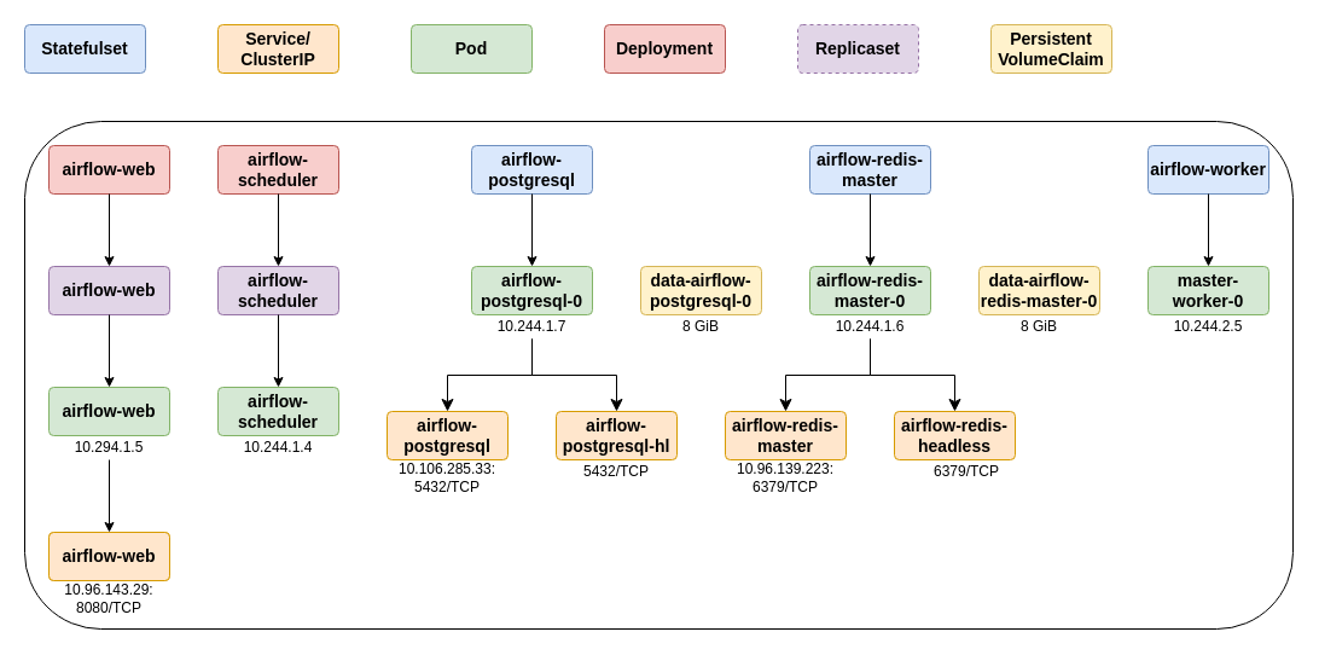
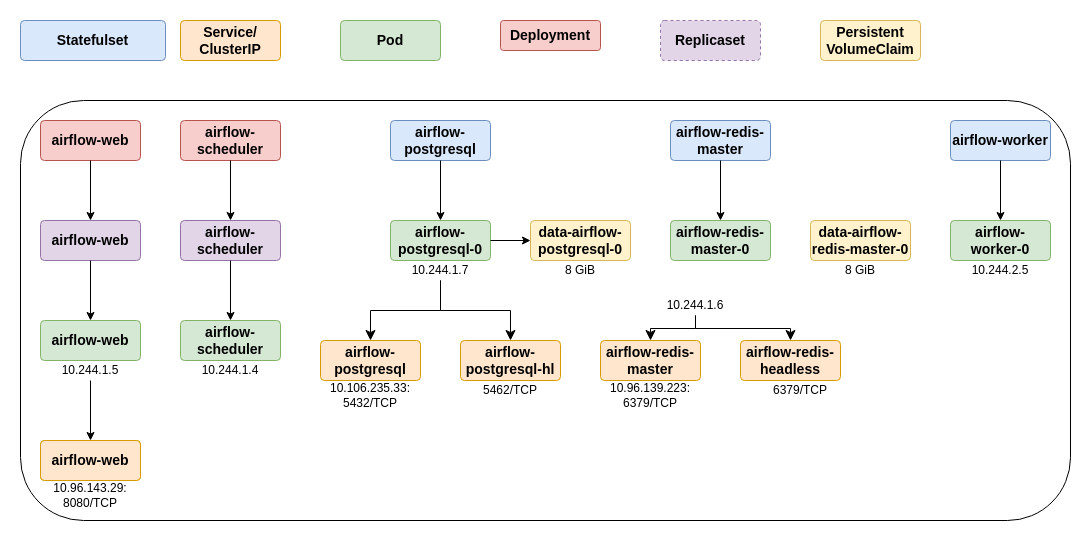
- <mxCell id="2" value="&lt;b&gt;&lt;font style=&quot;font-size: 14px;&quot;&gt;Statefulset&lt;/font&gt;&lt;/b&gt;" style="rounded=1;arcSize=10;whiteSpace=wrap;html=1;align=center;fillColor=#dae8fc;strokeColor=#6c8ebf;" parent="1" vertex="1"><mxGeometry x="20" y="20" width="100" height="40" as="geometry" /></mxCell>
+ <mxCell id="2" value="&lt;b&gt;&lt;font style=&quot;font-size: 14px;&quot;&gt;Statefulset&lt;/font&gt;&lt;/b&gt;" style="rounded=1;arcSize=10;whiteSpace=wrap;html=1;align=center;fillColor=#dae8fc;strokeColor=#6c8ebf;" parent="1" vertex="1"><mxGeometry x="20" y="20" width="145" height="40" as="geometry" /></mxCell>
- <mxCell id="14" value="&lt;b&gt;&lt;font style=&quot;font-size: 14px;&quot;&gt;Deployment&lt;/font&gt;&lt;/b&gt;" style="rounded=1;arcSize=10;whiteSpace=wrap;html=1;align=center;fillColor=#f8cecc;strokeColor=#b85450;" parent="1" vertex="1"><mxGeometry x="500" y="20" width="100" height="40" as="geometry" /></mxCell>
+ <mxCell id="14" value="&lt;b&gt;&lt;font style=&quot;font-size: 14px;&quot;&gt;Deployment&lt;/font&gt;&lt;/b&gt;" style="rounded=1;arcSize=10;whiteSpace=wrap;html=1;align=center;fillColor=#f8cecc;strokeColor=#b85450;" parent="1" vertex="1"><mxGeometry x="500" y="20" width="100" height="30" as="geometry" /></mxCell>
+ <mxCell id="45" value="" style="endArrow=classic;html=1;rounded=0;exitX=1;exitY=0.5;exitDx=0;exitDy=0;entryX=0;entryY=0.5;entryDx=0;entryDy=0;" parent="1" source="8" target="46" edge="1"><mxGeometry width="50" height="50" relative="1" as="geometry"><mxPoint x="410" y="310" as="sourcePoint" /><mxPoint x="460" y="260" as="targetPoint" /></mxGeometry></mxCell>
- <mxCell id="51" value="&lt;b&gt;&lt;font style=&quot;font-size: 14px;&quot;&gt;master-worker-0&lt;/font&gt;&lt;/b&gt;" style="rounded=1;arcSize=10;whiteSpace=wrap;html=1;align=center;fillColor=#d5e8d4;strokeColor=#82b366;" parent="1" vertex="1"><mxGeometry x="950" y="220" width="100" height="40" as="geometry" /></mxCell>
+ <mxCell id="51" value="&lt;b&gt;&lt;font style=&quot;font-size: 14px;&quot;&gt;airflow-worker-0&lt;/font&gt;&lt;/b&gt;" style="rounded=1;arcSize=10;whiteSpace=wrap;html=1;align=center;fillColor=#d5e8d4;strokeColor=#82b366;" parent="1" vertex="1"><mxGeometry x="950" y="220" width="100" height="40" as="geometry" /></mxCell>
- <mxCell id="37" value="10.244.1.6" style="text;html=1;align=center;verticalAlign=middle;whiteSpace=wrap;rounded=0;" parent="1" vertex="1"><mxGeometry x="670" y="260" width="100" height="20" as="geometry" /></mxCell>
+ <mxCell id="37" value="10.244.1.6" style="text;html=1;align=center;verticalAlign=middle;whiteSpace=wrap;rounded=0;" parent="1" vertex="1"><mxGeometry x="645" y="295" width="100" height="20" as="geometry" /></mxCell>
- <mxCell id="19" value="10.294.1.5" style="text;html=1;align=center;verticalAlign=middle;whiteSpace=wrap;rounded=0;" parent="1" vertex="1"><mxGeometry x="40" y="360" width="100" height="20" as="geometry" /></mxCell>
+ <mxCell id="19" value="10.244.1.5" style="text;html=1;align=center;verticalAlign=middle;whiteSpace=wrap;rounded=0;" parent="1" vertex="1"><mxGeometry x="40" y="360" width="100" height="20" as="geometry" /></mxCell>
- <mxCell id="32" value="5432/TCP" style="text;html=1;align=center;verticalAlign=middle;whiteSpace=wrap;rounded=0;" parent="1" vertex="1"><mxGeometry x="460" y="380" width="100" height="20" as="geometry" /></mxCell>
+ <mxCell id="32" value="5462/TCP" style="text;html=1;align=center;verticalAlign=middle;whiteSpace=wrap;rounded=0;" parent="1" vertex="1"><mxGeometry x="460" y="380" width="100" height="20" as="geometry" /></mxCell>
- <mxCell id="13" value="10.106.285.33:&lt;div&gt;5432/TCP&lt;/div&gt;" style="text;html=1;align=center;verticalAlign=middle;whiteSpace=wrap;rounded=0;" parent="1" vertex="1"><mxGeometry x="320" y="380" width="100" height="30" as="geometry" /></mxCell>
+ <mxCell id="13" value="10.106.235.33:&lt;div&gt;5432/TCP&lt;/div&gt;" style="text;html=1;align=center;verticalAlign=middle;whiteSpace=wrap;rounded=0;" parent="1" vertex="1"><mxGeometry x="320" y="380" width="100" height="30" as="geometry" /></mxCell>
